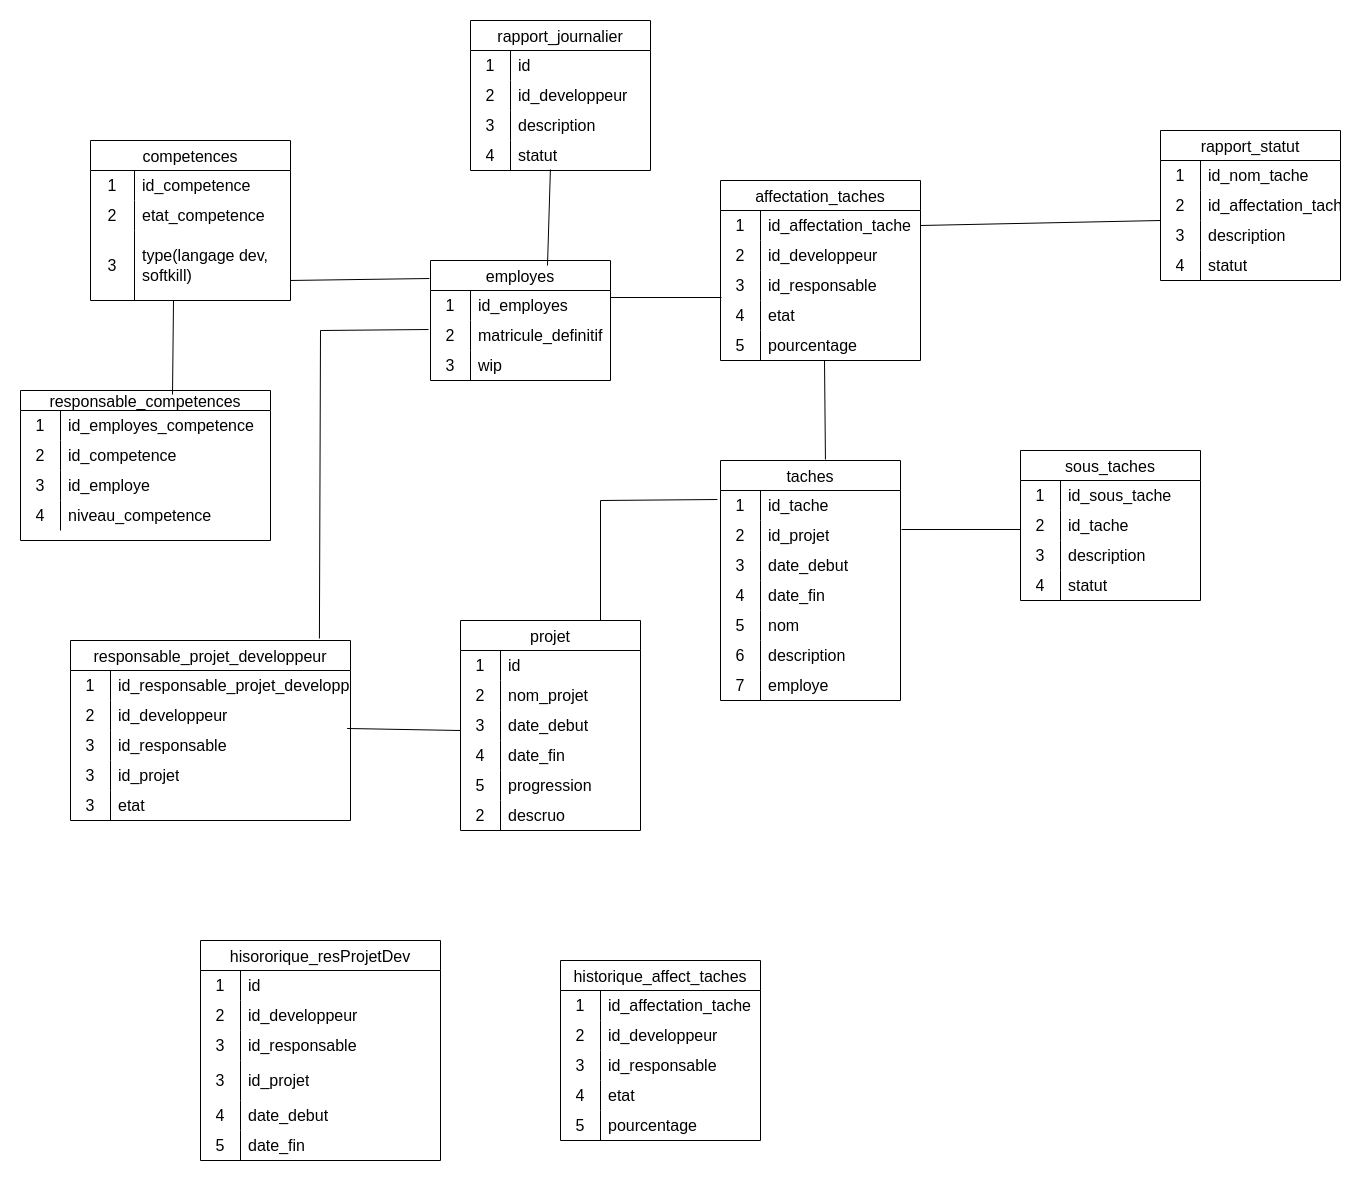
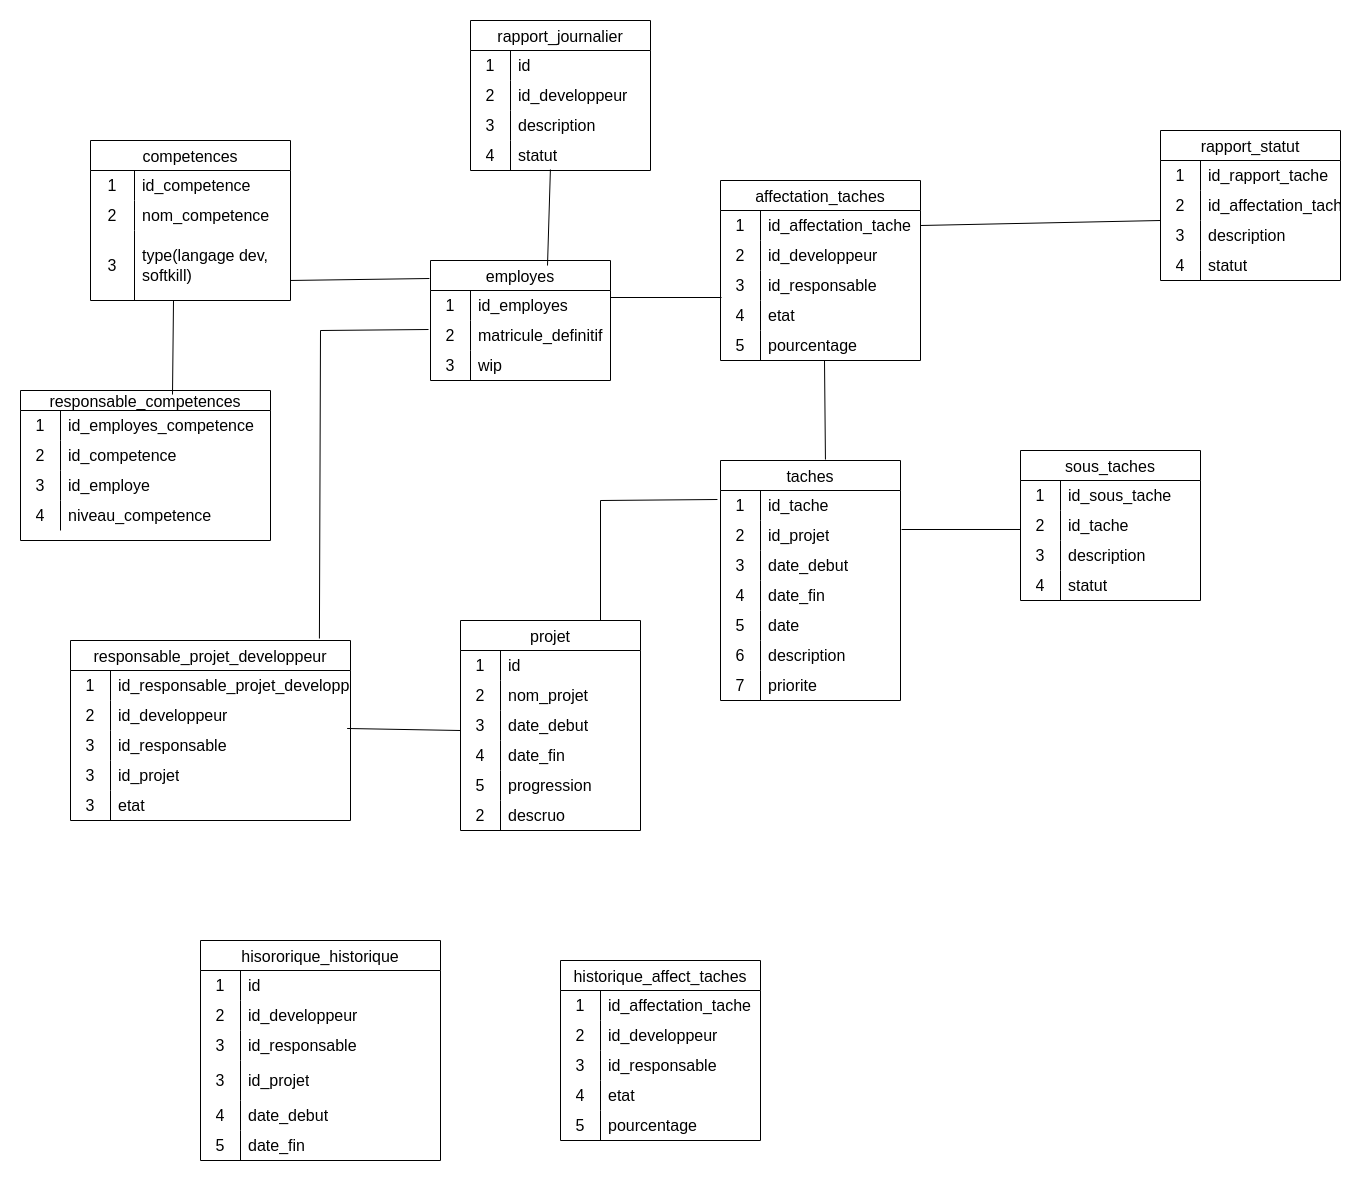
- <mxCell id="151" value="id_nom_tache" style="shape=partialRectangle;html=1;whiteSpace=wrap;connectable=0;fillColor=none;top=0;left=0;bottom=0;right=0;align=left;spacingLeft=6;overflow=hidden;strokeColor=inherit;fontSize=16;" parent="149" vertex="1"><mxGeometry x="40" width="140" height="30" as="geometry"><mxRectangle width="140" height="30" as="alternateBounds" /></mxGeometry></mxCell>
+ <mxCell id="151" value="id_rapport_tache" style="shape=partialRectangle;html=1;whiteSpace=wrap;connectable=0;fillColor=none;top=0;left=0;bottom=0;right=0;align=left;spacingLeft=6;overflow=hidden;strokeColor=inherit;fontSize=16;" parent="149" vertex="1"><mxGeometry x="40" width="140" height="30" as="geometry"><mxRectangle width="140" height="30" as="alternateBounds" /></mxGeometry></mxCell>
- <mxCell id="88" value="etat_competence" style="shape=partialRectangle;html=1;whiteSpace=wrap;connectable=0;fillColor=none;top=0;left=0;bottom=0;right=0;align=left;spacingLeft=6;overflow=hidden;strokeColor=inherit;fontSize=16;" parent="86" vertex="1"><mxGeometry x="44" width="156" height="30" as="geometry"><mxRectangle width="156" height="30" as="alternateBounds" /></mxGeometry></mxCell>
+ <mxCell id="88" value="nom_competence" style="shape=partialRectangle;html=1;whiteSpace=wrap;connectable=0;fillColor=none;top=0;left=0;bottom=0;right=0;align=left;spacingLeft=6;overflow=hidden;strokeColor=inherit;fontSize=16;" parent="86" vertex="1"><mxGeometry x="44" width="156" height="30" as="geometry"><mxRectangle width="156" height="30" as="alternateBounds" /></mxGeometry></mxCell>
- <mxCell id="17" value="nom" style="shape=partialRectangle;html=1;whiteSpace=wrap;connectable=0;fillColor=none;top=0;left=0;bottom=0;right=0;align=left;spacingLeft=6;overflow=hidden;strokeColor=inherit;fontSize=16;" parent="15" vertex="1"><mxGeometry x="40" width="140" height="30" as="geometry"><mxRectangle width="140" height="30" as="alternateBounds" /></mxGeometry></mxCell>
+ <mxCell id="17" value="date" style="shape=partialRectangle;html=1;whiteSpace=wrap;connectable=0;fillColor=none;top=0;left=0;bottom=0;right=0;align=left;spacingLeft=6;overflow=hidden;strokeColor=inherit;fontSize=16;" parent="15" vertex="1"><mxGeometry x="40" width="140" height="30" as="geometry"><mxRectangle width="140" height="30" as="alternateBounds" /></mxGeometry></mxCell>
- <mxCell id="23" value="employe" style="shape=partialRectangle;html=1;whiteSpace=wrap;connectable=0;fillColor=none;top=0;left=0;bottom=0;right=0;align=left;spacingLeft=6;overflow=hidden;strokeColor=inherit;fontSize=16;" parent="21" vertex="1"><mxGeometry x="40" width="140" height="30" as="geometry"><mxRectangle width="140" height="30" as="alternateBounds" /></mxGeometry></mxCell>
+ <mxCell id="23" value="priorite" style="shape=partialRectangle;html=1;whiteSpace=wrap;connectable=0;fillColor=none;top=0;left=0;bottom=0;right=0;align=left;spacingLeft=6;overflow=hidden;strokeColor=inherit;fontSize=16;" parent="21" vertex="1"><mxGeometry x="40" width="140" height="30" as="geometry"><mxRectangle width="140" height="30" as="alternateBounds" /></mxGeometry></mxCell>
- <mxCell id="121" value="hisororique_resProjetDev" style="shape=table;startSize=30;container=1;collapsible=0;childLayout=tableLayout;fixedRows=1;rowLines=0;fontStyle=0;strokeColor=default;fontSize=16;" parent="1" vertex="1"><mxGeometry x="200" y="940" width="240" height="220" as="geometry" /></mxCell>
+ <mxCell id="121" value="hisororique_historique" style="shape=table;startSize=30;container=1;collapsible=0;childLayout=tableLayout;fixedRows=1;rowLines=0;fontStyle=0;strokeColor=default;fontSize=16;" parent="1" vertex="1"><mxGeometry x="200" y="940" width="240" height="220" as="geometry" /></mxCell>
